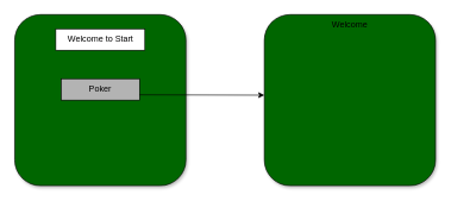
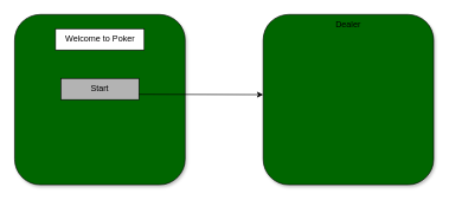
- <mxCell id="7" value="Welcome" style="text;html=1;align=center;verticalAlign=middle;whiteSpace=wrap;rounded=0;" vertex="1" parent="1"><mxGeometry x="460" y="20" width="60" height="30" as="geometry" /></mxCell>
+ <mxCell id="7" value="Dealer" style="text;html=1;align=center;verticalAlign=middle;whiteSpace=wrap;rounded=0;" vertex="1" parent="1"><mxGeometry x="460" y="20" width="60" height="30" as="geometry" /></mxCell>
- <mxCell id="4" value="Welcome to Start" style="rounded=0;whiteSpace=wrap;html=1;" vertex="1" parent="1"><mxGeometry x="77.5" y="40" width="125" height="30" as="geometry" /></mxCell>
+ <mxCell id="4" value="Welcome to Poker" style="rounded=0;whiteSpace=wrap;html=1;" vertex="1" parent="1"><mxGeometry x="77.5" y="40" width="125" height="30" as="geometry" /></mxCell>
- <mxCell id="3" value="Poker" style="rounded=0;whiteSpace=wrap;html=1;fillColor=#B3B3B3;" vertex="1" parent="1"><mxGeometry x="85" y="110" width="110" height="30" as="geometry" /></mxCell>
+ <mxCell id="3" value="Start" style="rounded=0;whiteSpace=wrap;html=1;fillColor=#B3B3B3;" vertex="1" parent="1"><mxGeometry x="85" y="110" width="110" height="30" as="geometry" /></mxCell>
